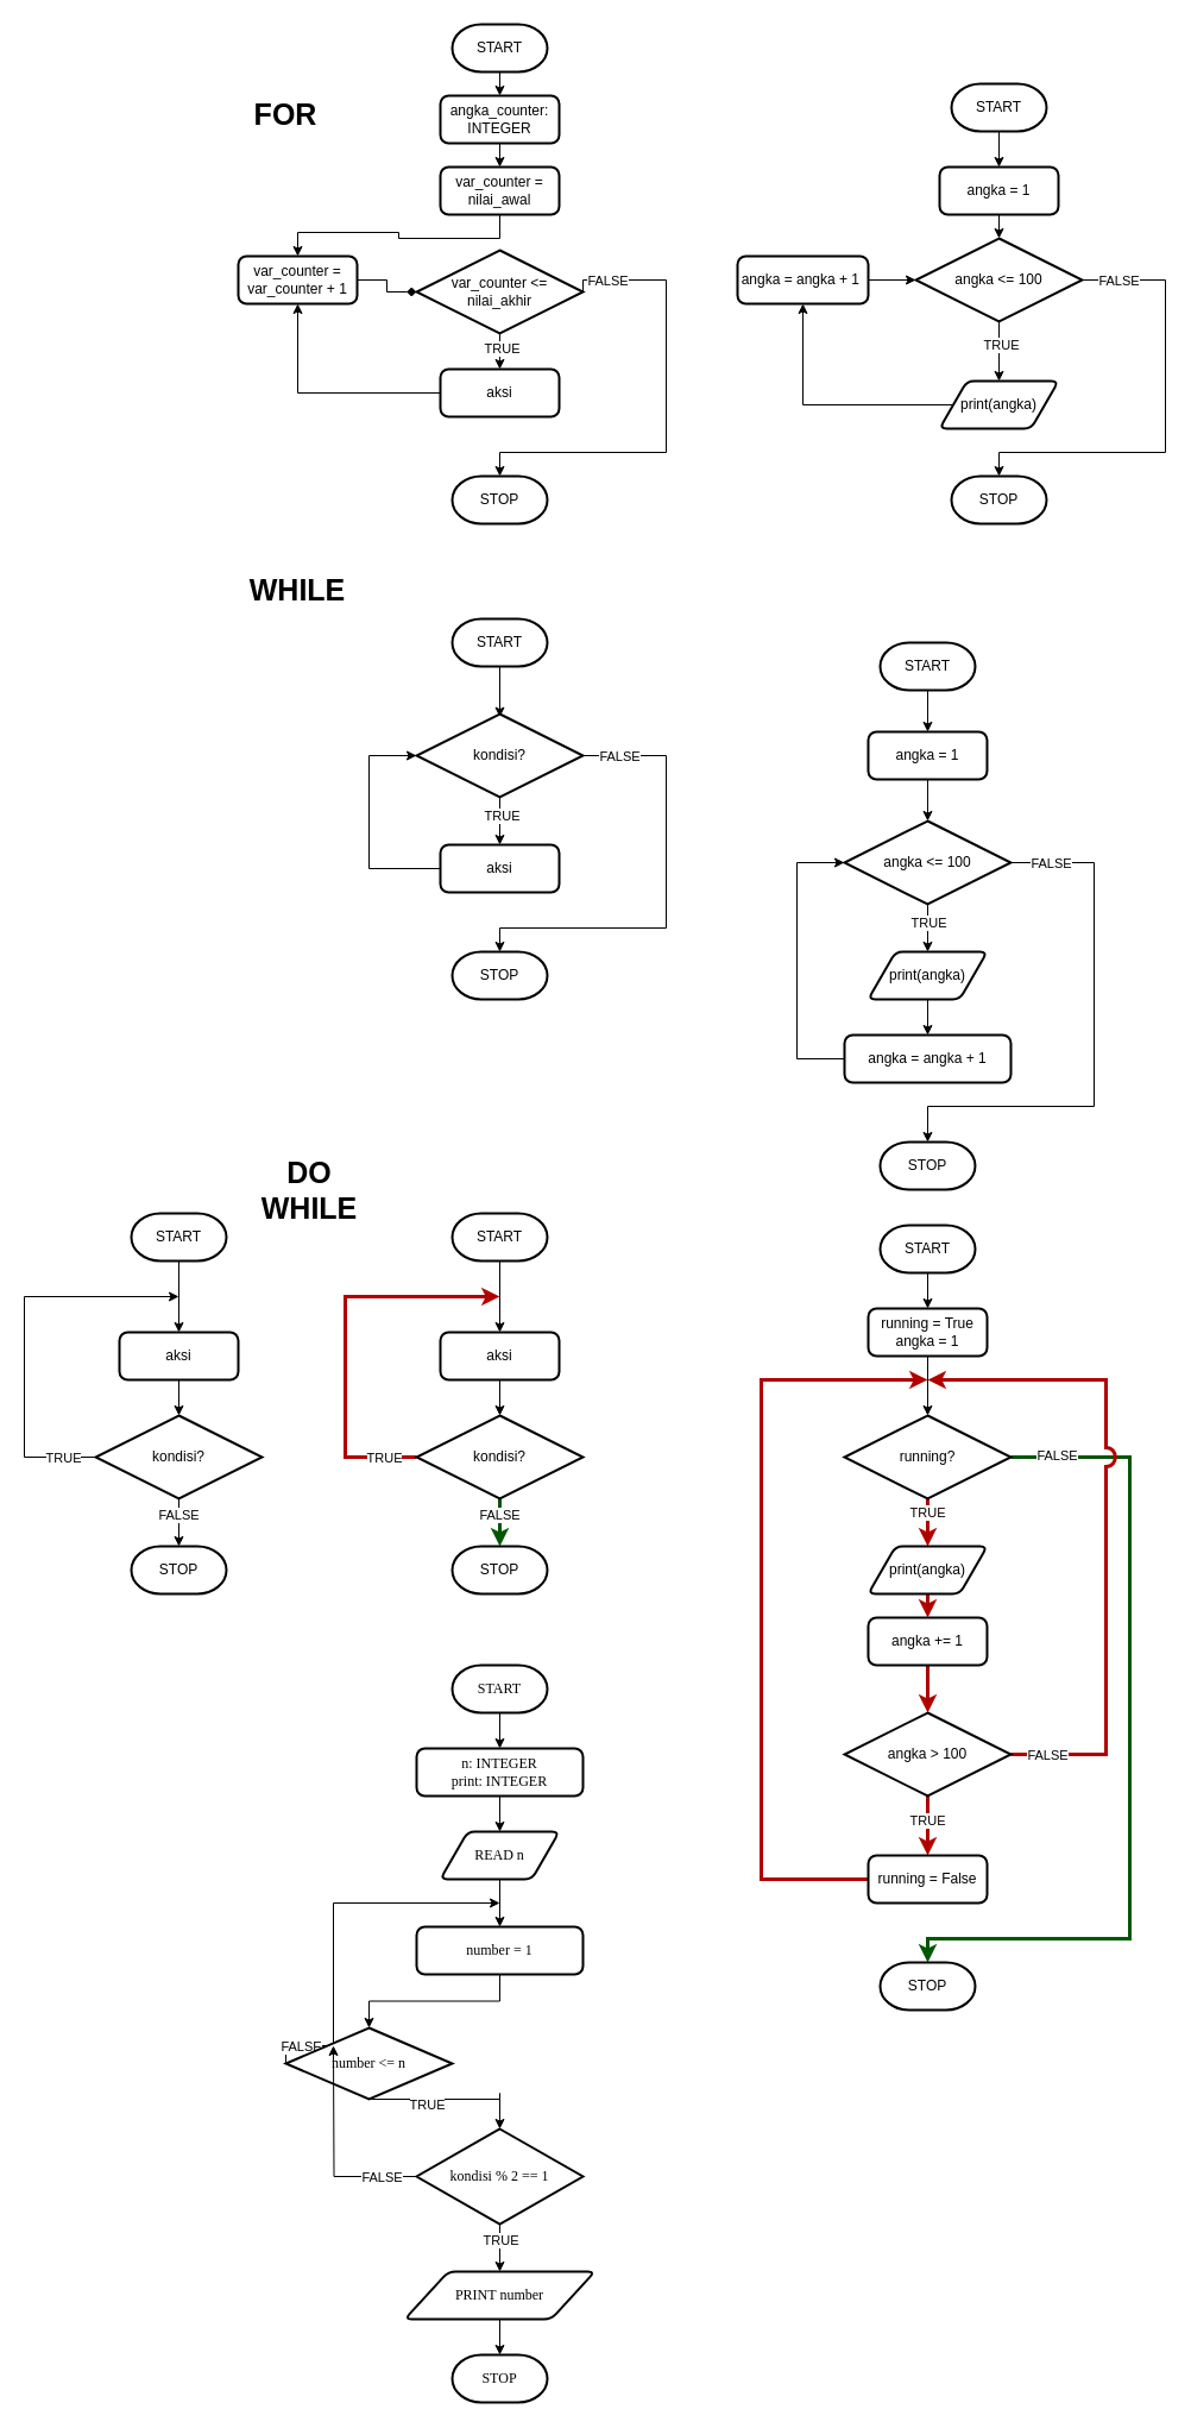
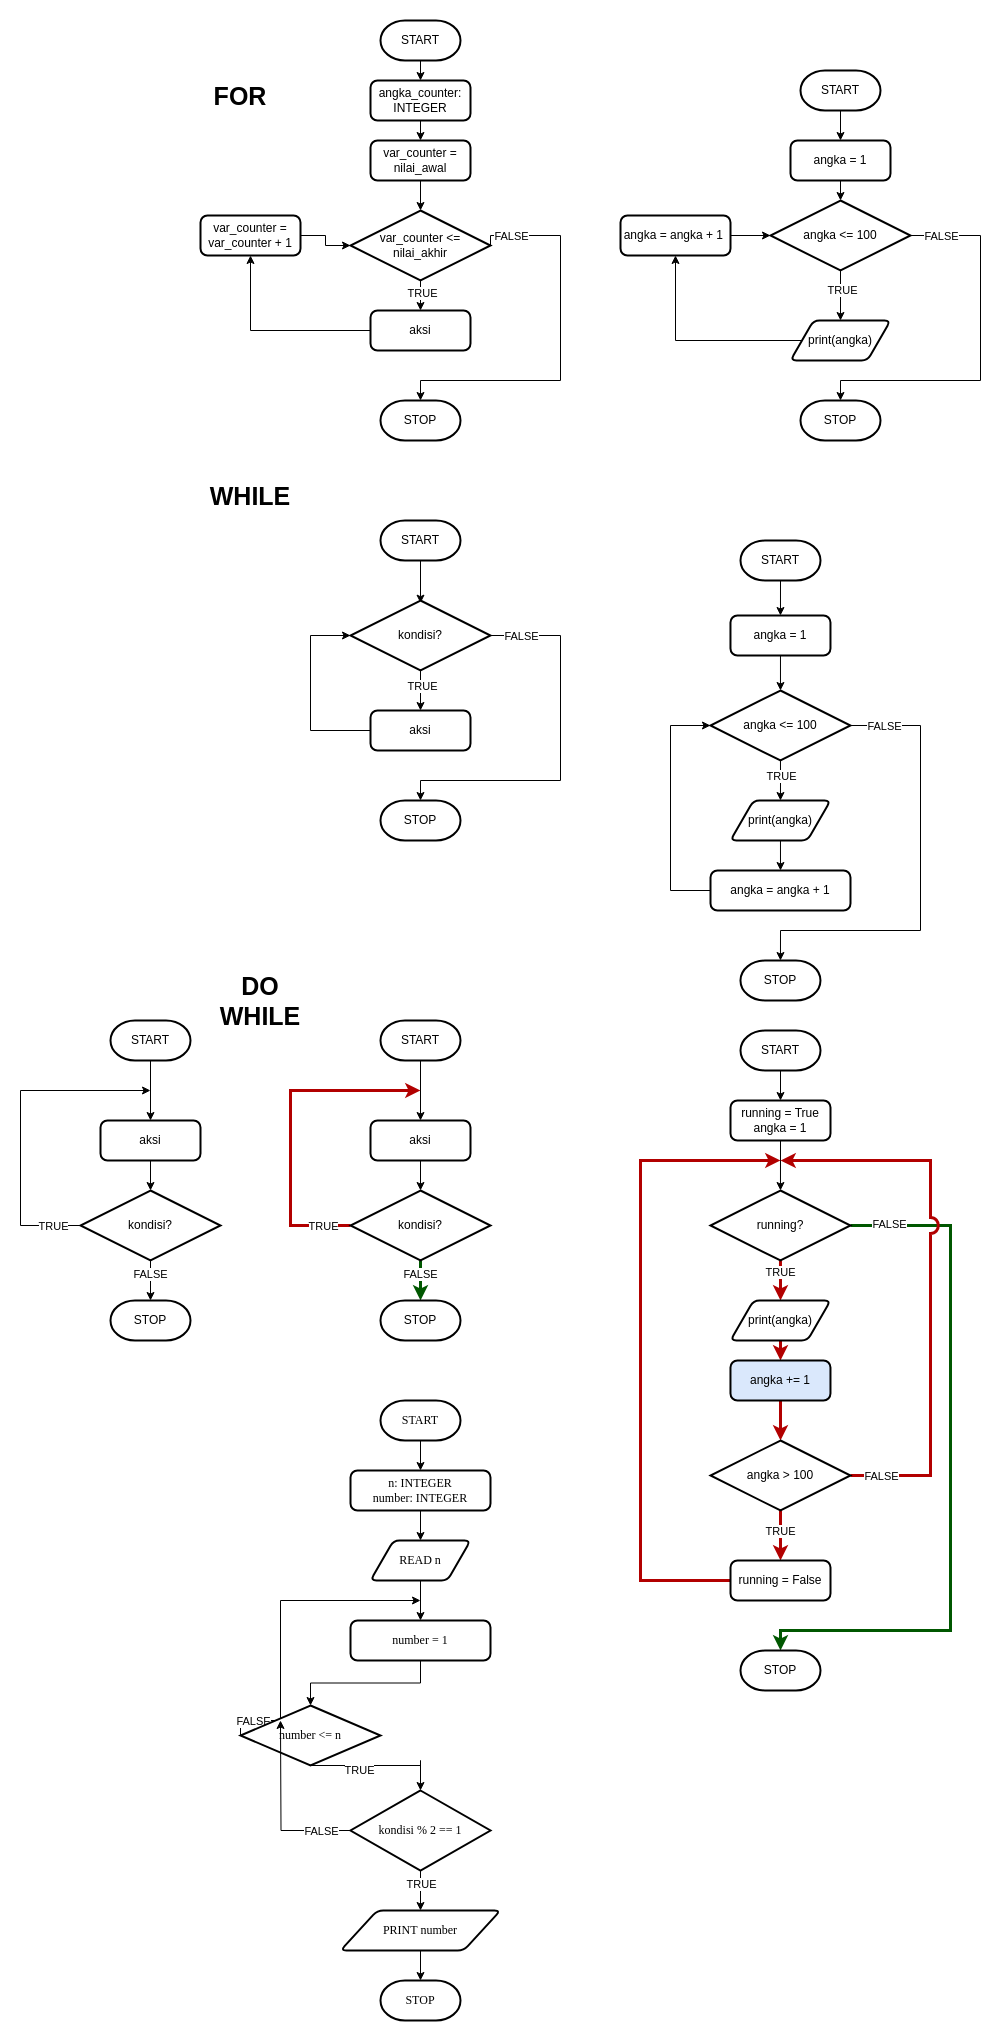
- <mxCell id="6" style="edgeStyle=orthogonalEdgeStyle;rounded=0;orthogonalLoop=1;jettySize=auto;html=1;exitX=0.5;exitY=1;exitDx=0;exitDy=0;" parent="1" source="7" target="16" edge="1"><mxGeometry relative="1" as="geometry" /></mxCell>
+ <mxCell id="6" style="edgeStyle=orthogonalEdgeStyle;rounded=0;orthogonalLoop=1;jettySize=auto;html=1;exitX=0.5;exitY=1;exitDx=0;exitDy=0;entryX=0.5;entryY=0;entryDx=0;entryDy=0;entryPerimeter=0;" parent="1" source="7" target="12" edge="1"><mxGeometry relative="1" as="geometry" /></mxCell>
- <mxCell id="15" style="edgeStyle=orthogonalEdgeStyle;rounded=0;orthogonalLoop=1;jettySize=auto;html=1;exitX=1;exitY=0.5;exitDx=0;exitDy=0;entryX=0;entryY=0.5;entryDx=0;entryDy=0;entryPerimeter=0;endArrow=diamond;" parent="1" source="16" target="12" edge="1"><mxGeometry relative="1" as="geometry" /></mxCell>
+ <mxCell id="15" style="edgeStyle=orthogonalEdgeStyle;rounded=0;orthogonalLoop=1;jettySize=auto;html=1;exitX=1;exitY=0.5;exitDx=0;exitDy=0;entryX=0;entryY=0.5;entryDx=0;entryDy=0;entryPerimeter=0;" parent="1" source="16" target="12" edge="1"><mxGeometry relative="1" as="geometry" /></mxCell>
- <mxCell id="81" value="angka += 1" style="rounded=1;whiteSpace=wrap;html=1;absoluteArcSize=1;arcSize=14;strokeWidth=2;" parent="1" vertex="1"><mxGeometry x="729.97" y="1360" width="100" height="40" as="geometry" /></mxCell>
+ <mxCell id="81" value="angka += 1" style="rounded=1;whiteSpace=wrap;html=1;absoluteArcSize=1;arcSize=14;strokeWidth=2;fillColor=#dae8fc;" parent="1" vertex="1"><mxGeometry x="729.97" y="1360" width="100" height="40" as="geometry" /></mxCell>
- <mxCell id="109" value="&lt;font data-font-src=&quot;https://fonts.googleapis.com/css?family=Roboto+Mono&quot; face=&quot;Roboto Mono&quot;&gt;n: INTEGER&lt;br&gt;print: INTEGER&lt;/font&gt;" style="rounded=1;whiteSpace=wrap;html=1;absoluteArcSize=1;arcSize=14;strokeWidth=2;" vertex="1" parent="1"><mxGeometry x="350" y="1470" width="140" height="40" as="geometry" /></mxCell>
+ <mxCell id="109" value="&lt;font data-font-src=&quot;https://fonts.googleapis.com/css?family=Roboto+Mono&quot; face=&quot;Roboto Mono&quot;&gt;n: INTEGER&lt;br&gt;number: INTEGER&lt;/font&gt;" style="rounded=1;whiteSpace=wrap;html=1;absoluteArcSize=1;arcSize=14;strokeWidth=2;" vertex="1" parent="1"><mxGeometry x="350" y="1470" width="140" height="40" as="geometry" /></mxCell>
